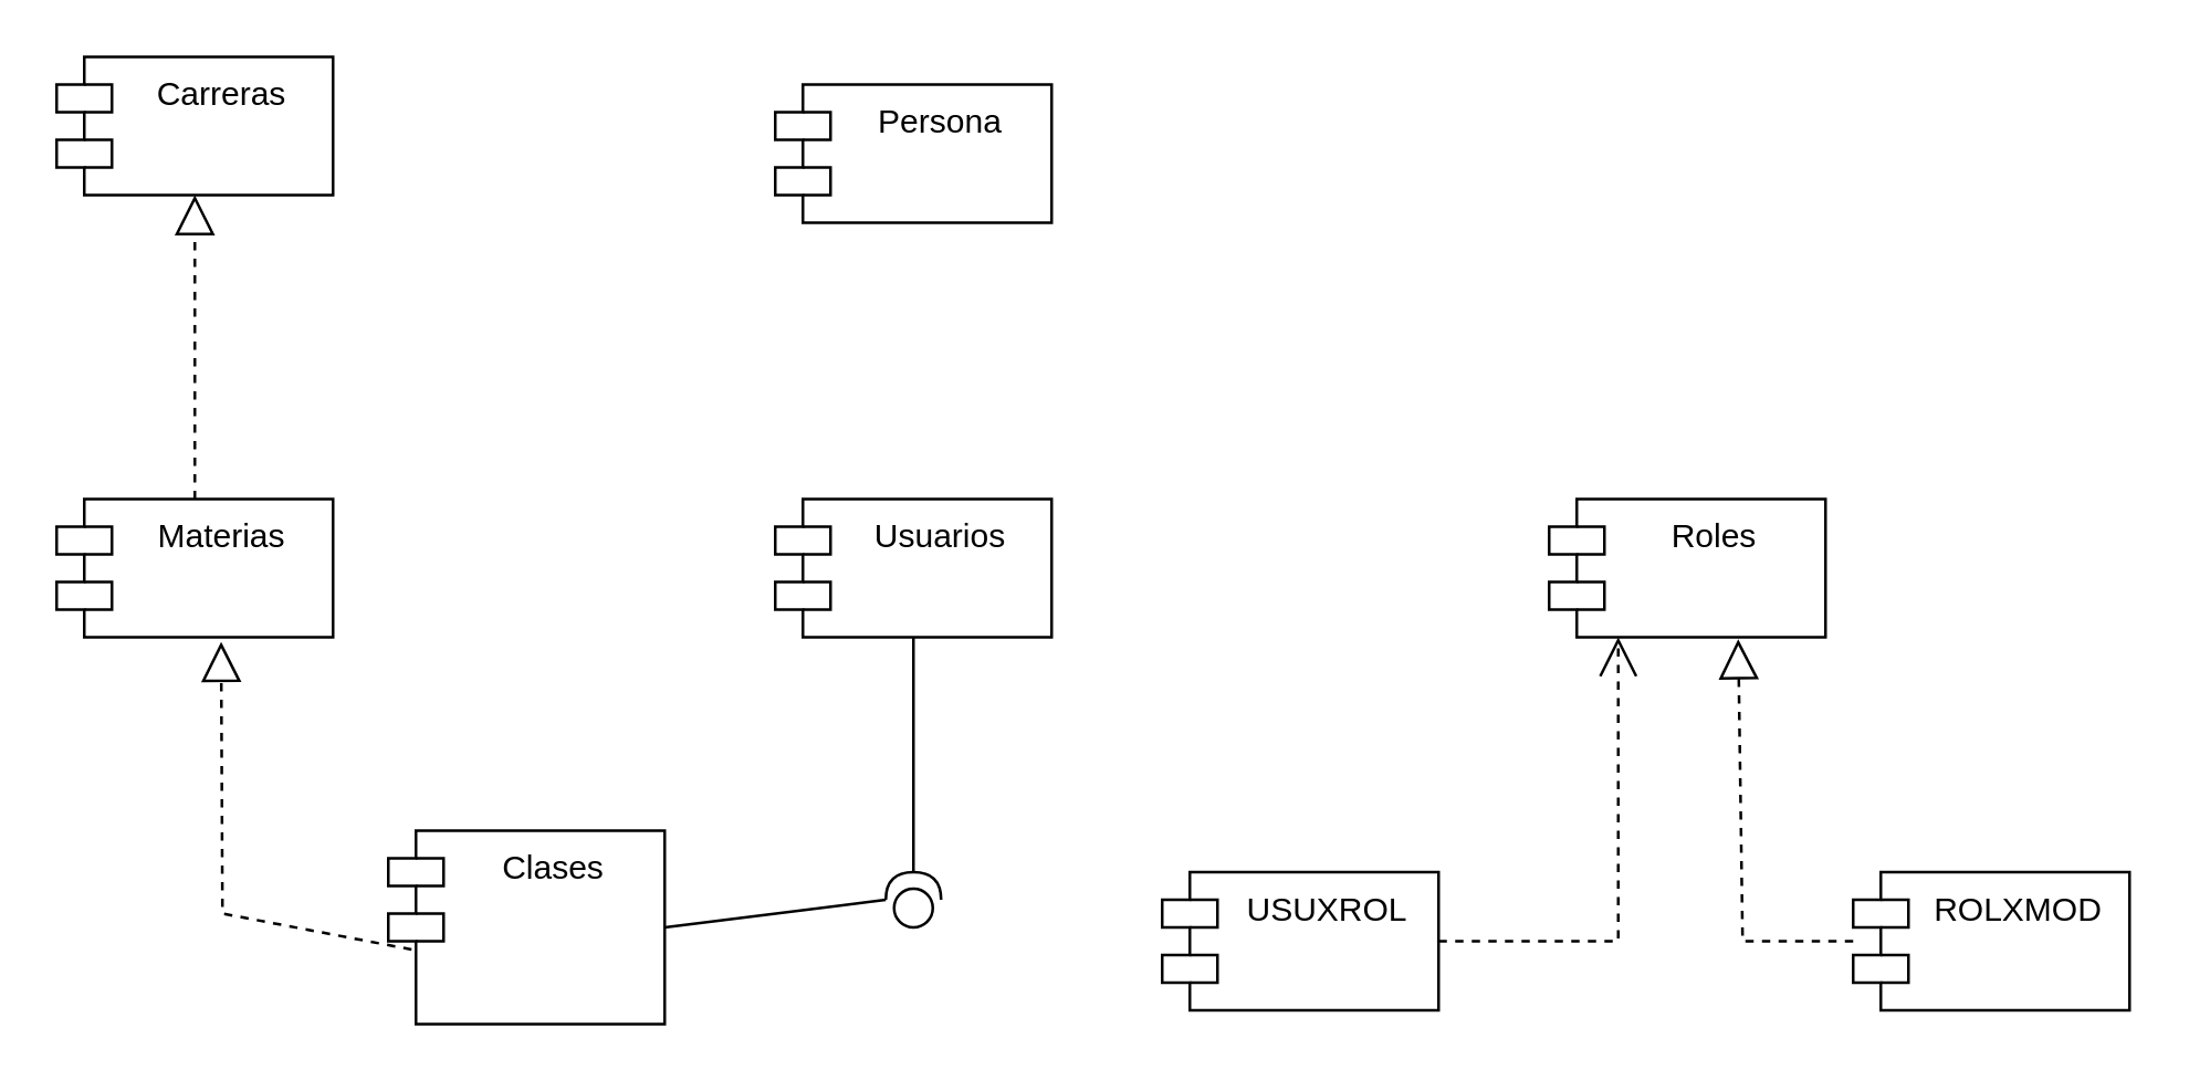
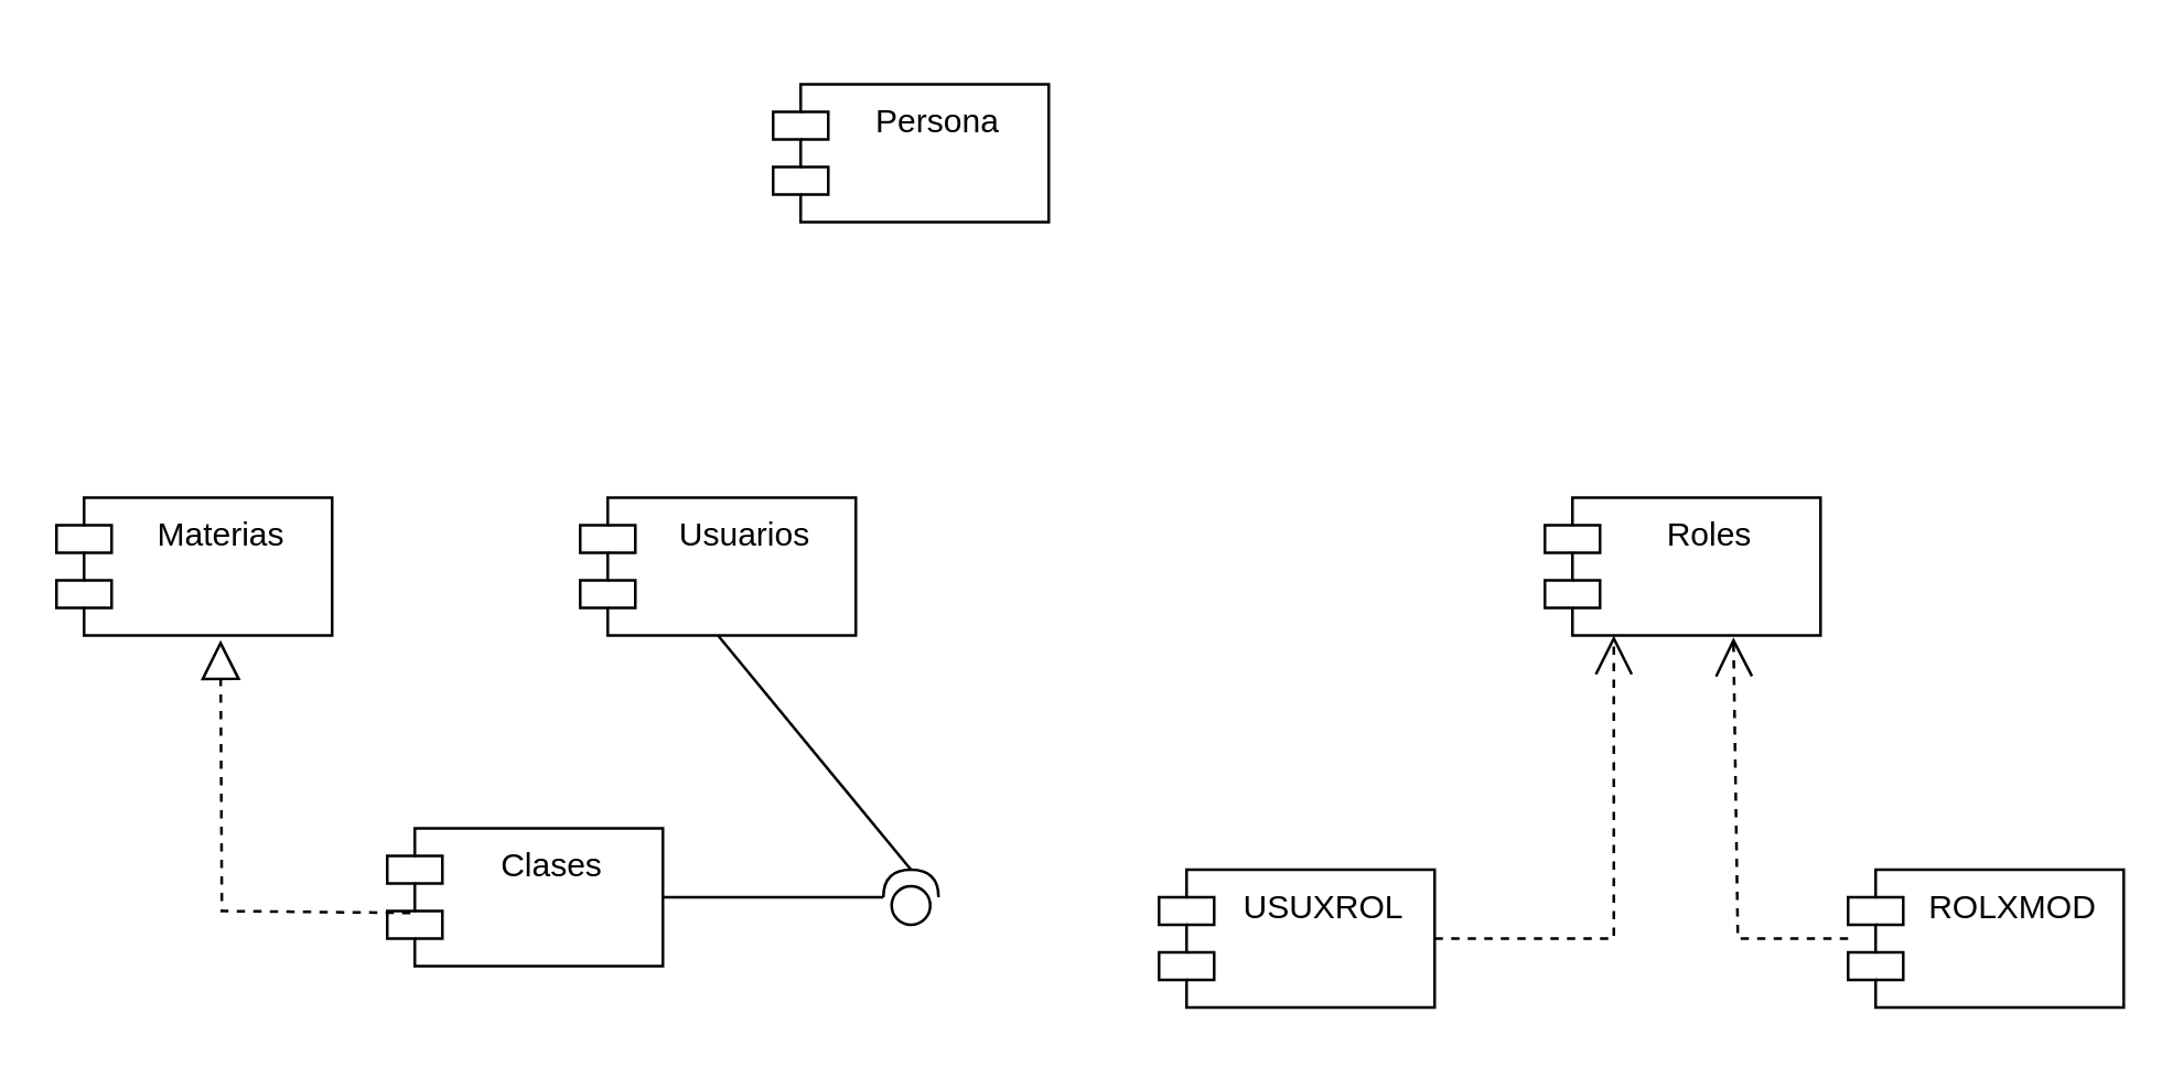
- <mxCell id="6" value="Carreras" style="shape=module;align=left;spacingLeft=20;align=center;verticalAlign=top;whiteSpace=wrap;html=1;" vertex="1" parent="1"><mxGeometry x="20" y="20" width="100" height="50" as="geometry" /></mxCell>
- <mxCell id="7" value="" style="endArrow=block;dashed=1;endFill=0;endSize=12;html=1;rounded=0;entryX=0.5;entryY=1;entryDx=0;entryDy=0;exitX=0.5;exitY=0;exitDx=0;exitDy=0;" edge="1" parent="1" source="3" target="6"><mxGeometry width="160" relative="1" as="geometry"><mxPoint x="170" y="140" as="sourcePoint" /><mxPoint x="150" y="120" as="targetPoint" /><Array as="points"><mxPoint x="70" y="130" /></Array></mxGeometry></mxCell>
- <mxCell id="2" value="Usuarios&lt;div&gt;&lt;br&gt;&lt;/div&gt;" style="shape=module;align=left;spacingLeft=20;align=center;verticalAlign=top;whiteSpace=wrap;html=1;" vertex="1" parent="1"><mxGeometry x="280" y="180" width="100" height="50" as="geometry" /></mxCell>
+ <mxCell id="2" value="Usuarios&lt;div&gt;&lt;br&gt;&lt;/div&gt;" style="shape=module;align=left;spacingLeft=20;align=center;verticalAlign=top;whiteSpace=wrap;html=1;" vertex="1" parent="1"><mxGeometry x="210" y="180" width="100" height="50" as="geometry" /></mxCell>
- <mxCell id="16" value="" style="endArrow=block;dashed=1;endFill=0;endSize=12;html=1;rounded=0;entryX=0.684;entryY=1.014;entryDx=0;entryDy=0;entryPerimeter=0;exitX=0;exitY=0.5;exitDx=0;exitDy=0;exitPerimeter=0;" edge="1" parent="1" source="13" target="12"><mxGeometry width="160" relative="1" as="geometry"><mxPoint x="520" y="400" as="sourcePoint" /><mxPoint x="680" y="400" as="targetPoint" /><Array as="points"><mxPoint x="630" y="340" /></Array></mxGeometry></mxCell>
+ <mxCell id="16" value="" style="endArrow=open;dashed=1;endFill=0;endSize=12;html=1;rounded=0;entryX=0.684;entryY=1.014;entryDx=0;entryDy=0;entryPerimeter=0;exitX=0;exitY=0.5;exitDx=0;exitDy=0;exitPerimeter=0;" edge="1" parent="1" source="13" target="12"><mxGeometry width="160" relative="1" as="geometry"><mxPoint x="520" y="400" as="sourcePoint" /><mxPoint x="680" y="400" as="targetPoint" /><Array as="points"><mxPoint x="630" y="340" /></Array></mxGeometry></mxCell>
- <mxCell id="4" value="Clases" style="shape=module;align=left;spacingLeft=20;align=center;verticalAlign=top;whiteSpace=wrap;html=1;" vertex="1" parent="1"><mxGeometry x="140" y="300" width="100" height="70" as="geometry" /></mxCell>
+ <mxCell id="4" value="Clases" style="shape=module;align=left;spacingLeft=20;align=center;verticalAlign=top;whiteSpace=wrap;html=1;" vertex="1" parent="1"><mxGeometry x="140" y="300" width="100" height="50" as="geometry" /></mxCell>
